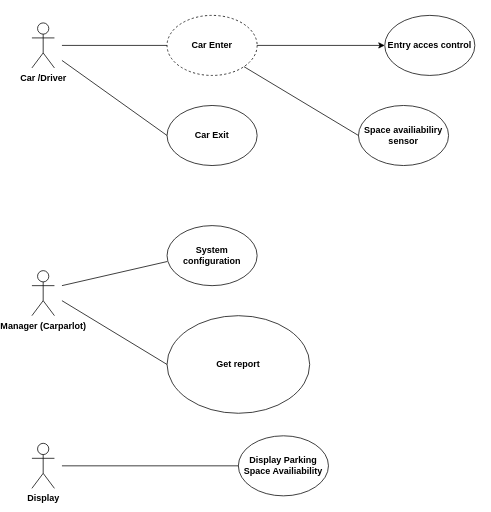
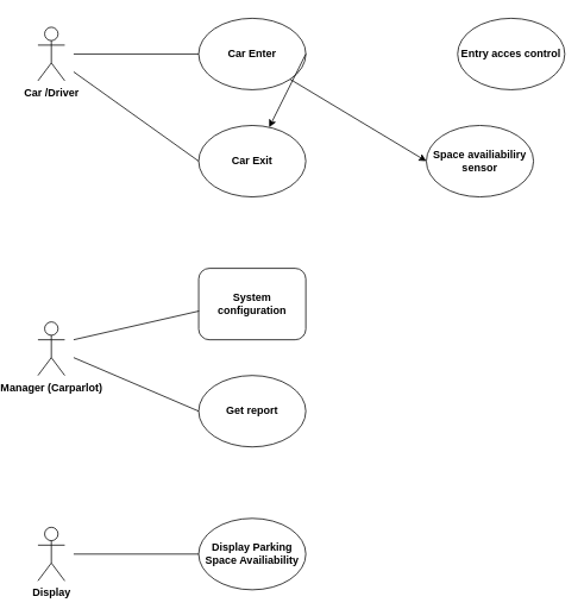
- <mxCell id="6" value="Car Enter" style="ellipse;whiteSpace=wrap;html=1;strokeWidth=1;fontStyle=1;fontSize=12;strokeColor=#000000;dashed=1;" parent="1" vertex="1"><mxGeometry x="200" y="20" width="120" height="80" as="geometry" /></mxCell>
+ <mxCell id="6" value="Car Enter" style="ellipse;whiteSpace=wrap;html=1;strokeWidth=1;fontStyle=1;fontSize=12;strokeColor=#000000;" parent="1" vertex="1"><mxGeometry x="200" y="20" width="120" height="80" as="geometry" /></mxCell>
- <mxCell id="10" value="" style="endArrow=classic;html=1;rounded=0;entryX=0;entryY=0.5;entryDx=0;entryDy=0;exitX=1;exitY=0.5;exitDx=0;exitDy=0;strokeWidth=1;fontStyle=1;fontSize=12;strokeColor=#000000;" parent="1" source="6" target="8" edge="1"><mxGeometry width="50" height="50" relative="1" as="geometry"><mxPoint x="310" y="80" as="sourcePoint" /><mxPoint x="360" y="30" as="targetPoint" /></mxGeometry></mxCell>
+ <mxCell id="10" value="" style="endArrow=classic;html=1;rounded=0;exitX=1;exitY=0.5;exitDx=0;exitDy=0;strokeWidth=1;fontStyle=1;fontSize=12;strokeColor=#000000;" parent="1" source="6" target="7" edge="1"><mxGeometry width="50" height="50" relative="1" as="geometry"><mxPoint x="310" y="80" as="sourcePoint" /><mxPoint x="360" y="30" as="targetPoint" /></mxGeometry></mxCell>
- <mxCell id="11" value="" style="endArrow=none;html=1;rounded=0;exitX=1;exitY=1;exitDx=0;exitDy=0;entryX=0;entryY=0.5;entryDx=0;entryDy=0;strokeWidth=1;fontStyle=1;fontSize=12;strokeColor=#000000;" parent="1" source="6" target="9" edge="1"><mxGeometry width="50" height="50" relative="1" as="geometry"><mxPoint x="330" y="290" as="sourcePoint" /><mxPoint x="480" y="180" as="targetPoint" /></mxGeometry></mxCell>
+ <mxCell id="11" value="" style="endArrow=classic;html=1;rounded=0;exitX=1;exitY=1;exitDx=0;exitDy=0;entryX=0;entryY=0.5;entryDx=0;entryDy=0;strokeWidth=1;fontStyle=1;fontSize=12;strokeColor=#000000;" parent="1" source="6" target="9" edge="1"><mxGeometry width="50" height="50" relative="1" as="geometry"><mxPoint x="330" y="290" as="sourcePoint" /><mxPoint x="480" y="180" as="targetPoint" /></mxGeometry></mxCell>
- <mxCell id="15" value="System configuration" style="ellipse;whiteSpace=wrap;html=1;strokeWidth=1;fontStyle=1;fontSize=12;strokeColor=#000000;" parent="1" vertex="1"><mxGeometry x="200" y="300" width="120" height="80" as="geometry" /></mxCell>
+ <mxCell id="15" value="System configuration" style="whiteSpace=wrap;html=1;strokeWidth=1;fontStyle=1;fontSize=12;strokeColor=#000000;rounded=1;" parent="1" vertex="1"><mxGeometry x="200" y="300" width="120" height="80" as="geometry" /></mxCell>
- <mxCell id="16" value="Get report" style="ellipse;whiteSpace=wrap;html=1;strokeWidth=1;fontStyle=1;fontSize=12;strokeColor=#000000;" parent="1" vertex="1"><mxGeometry x="200" y="420" width="190" height="130" as="geometry" /></mxCell>
+ <mxCell id="16" value="Get report" style="ellipse;whiteSpace=wrap;html=1;strokeWidth=1;fontStyle=1;fontSize=12;strokeColor=#000000;" parent="1" vertex="1"><mxGeometry x="200" y="420" width="120" height="80" as="geometry" /></mxCell>
- <mxCell id="2" value="Display Parking&lt;br style=&quot;font-size: 12px;&quot;&gt;Space Availiability" style="ellipse;whiteSpace=wrap;html=1;strokeWidth=1;fontStyle=1;fontSize=12;strokeColor=#000000;" parent="1" vertex="1"><mxGeometry x="295" y="580" width="120" height="80" as="geometry" /></mxCell>
+ <mxCell id="2" value="Display Parking&lt;br style=&quot;font-size: 12px;&quot;&gt;Space Availiability" style="ellipse;whiteSpace=wrap;html=1;strokeWidth=1;fontStyle=1;fontSize=12;strokeColor=#000000;" parent="1" vertex="1"><mxGeometry x="200" y="580" width="120" height="80" as="geometry" /></mxCell>
